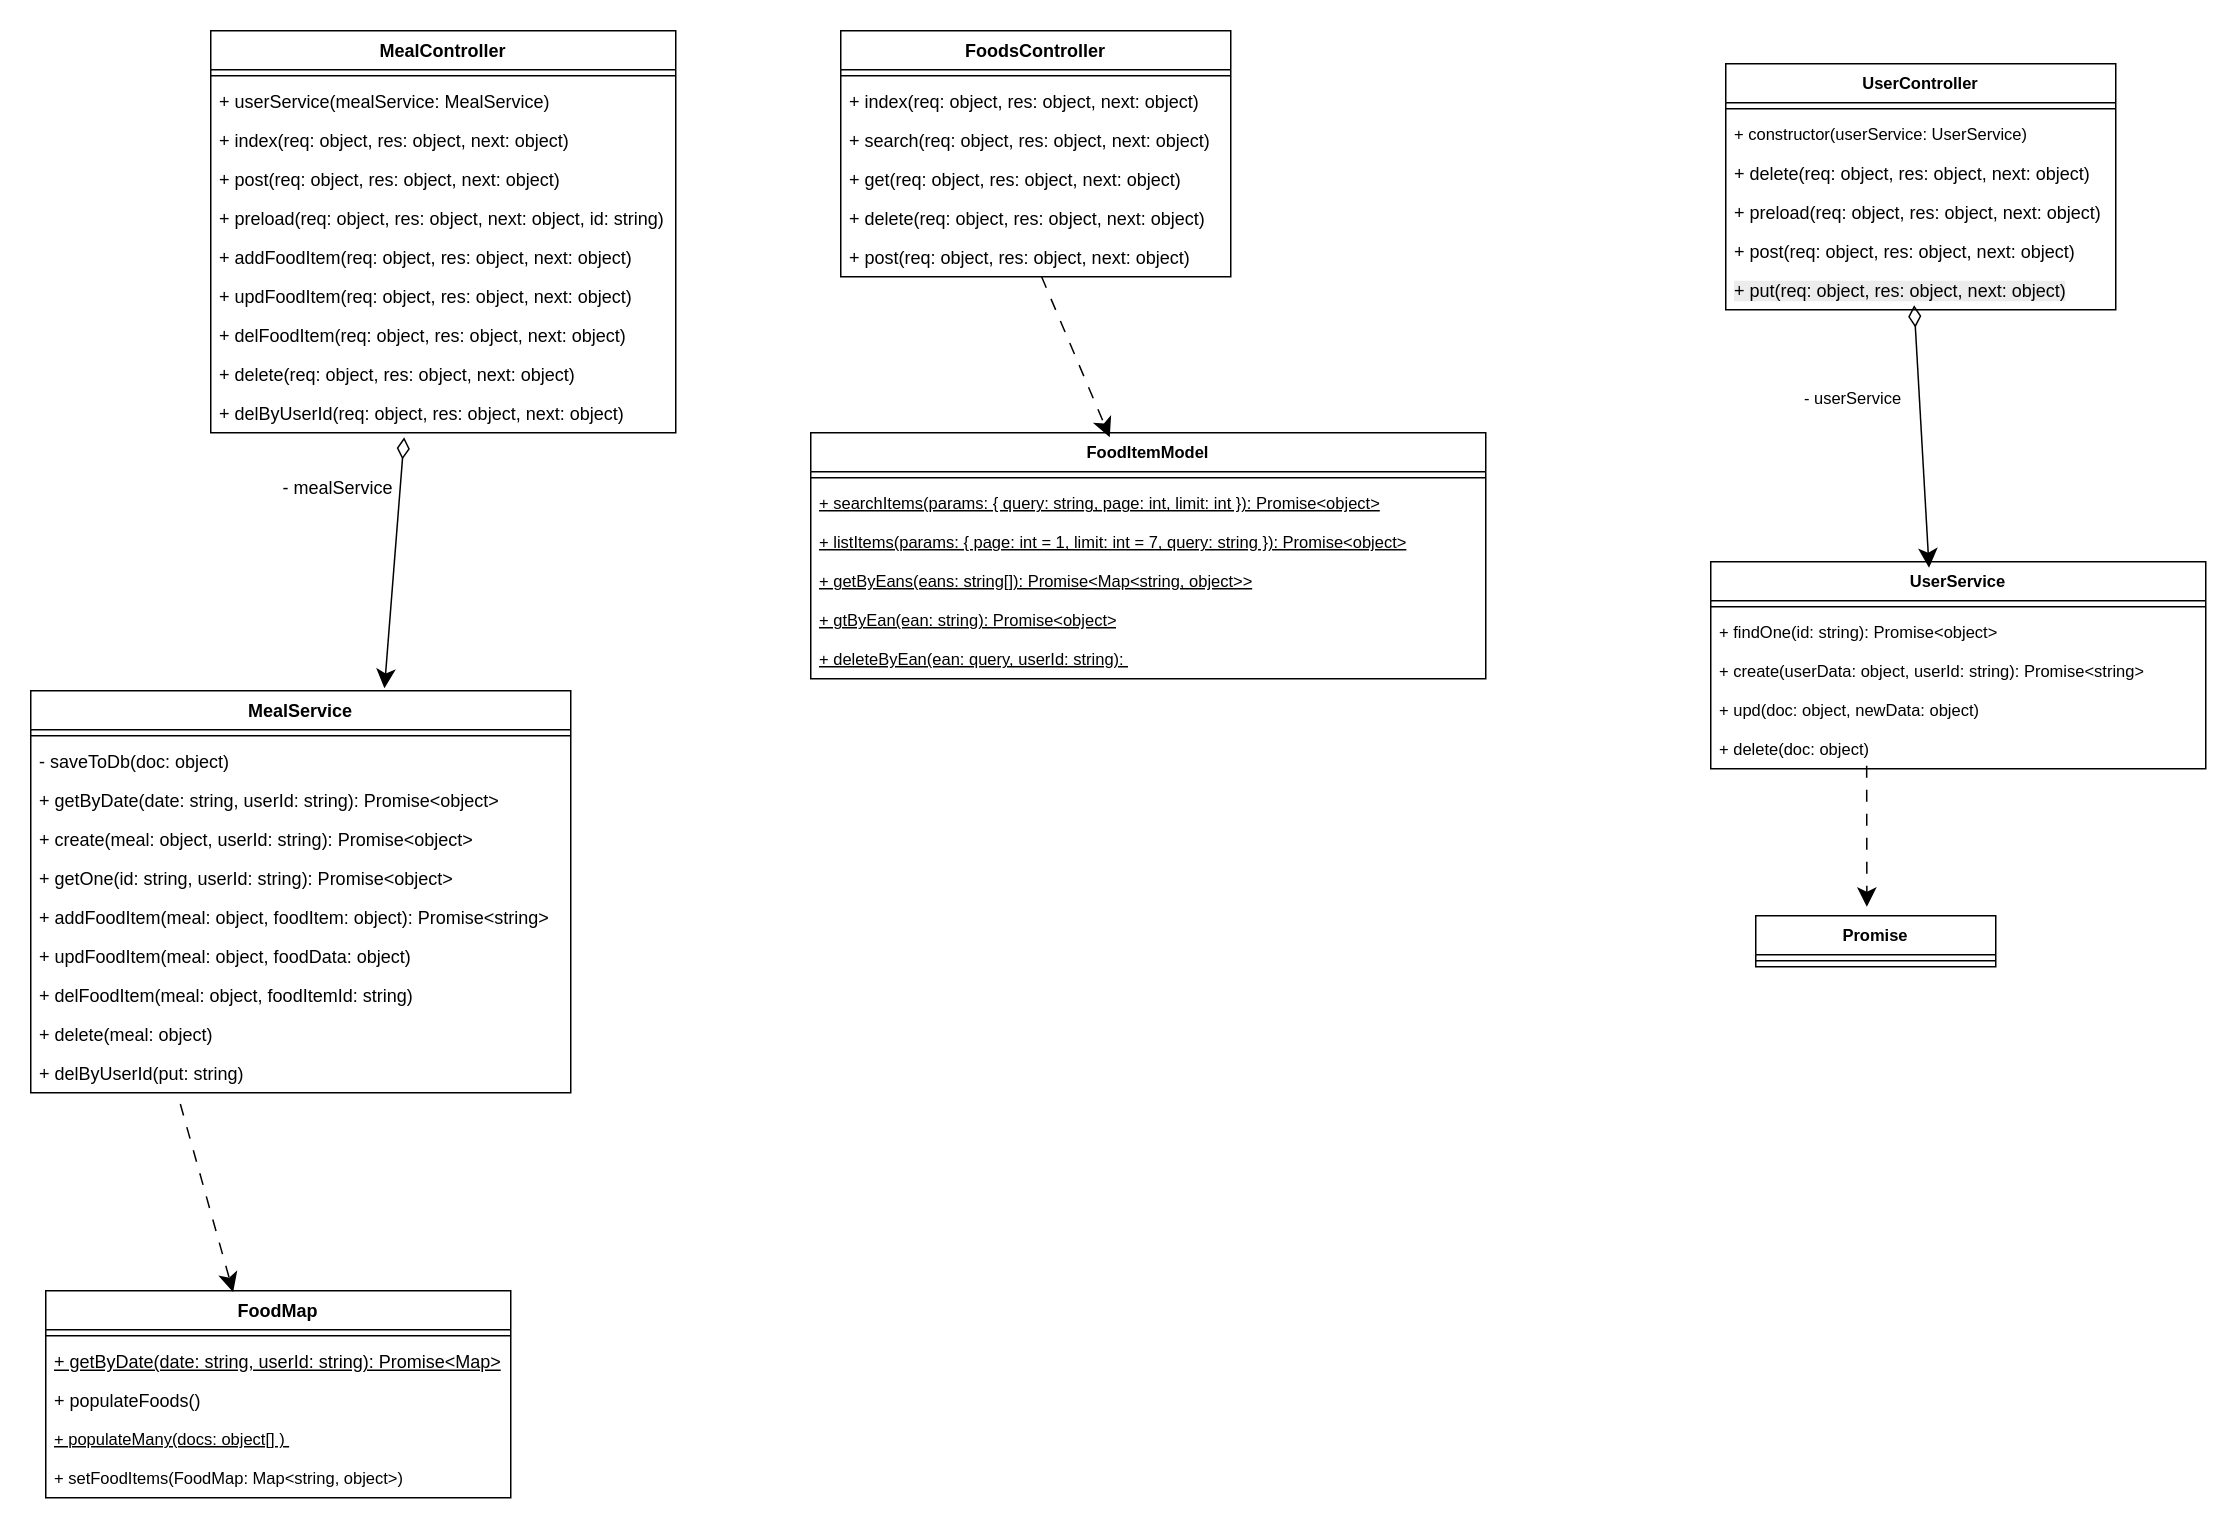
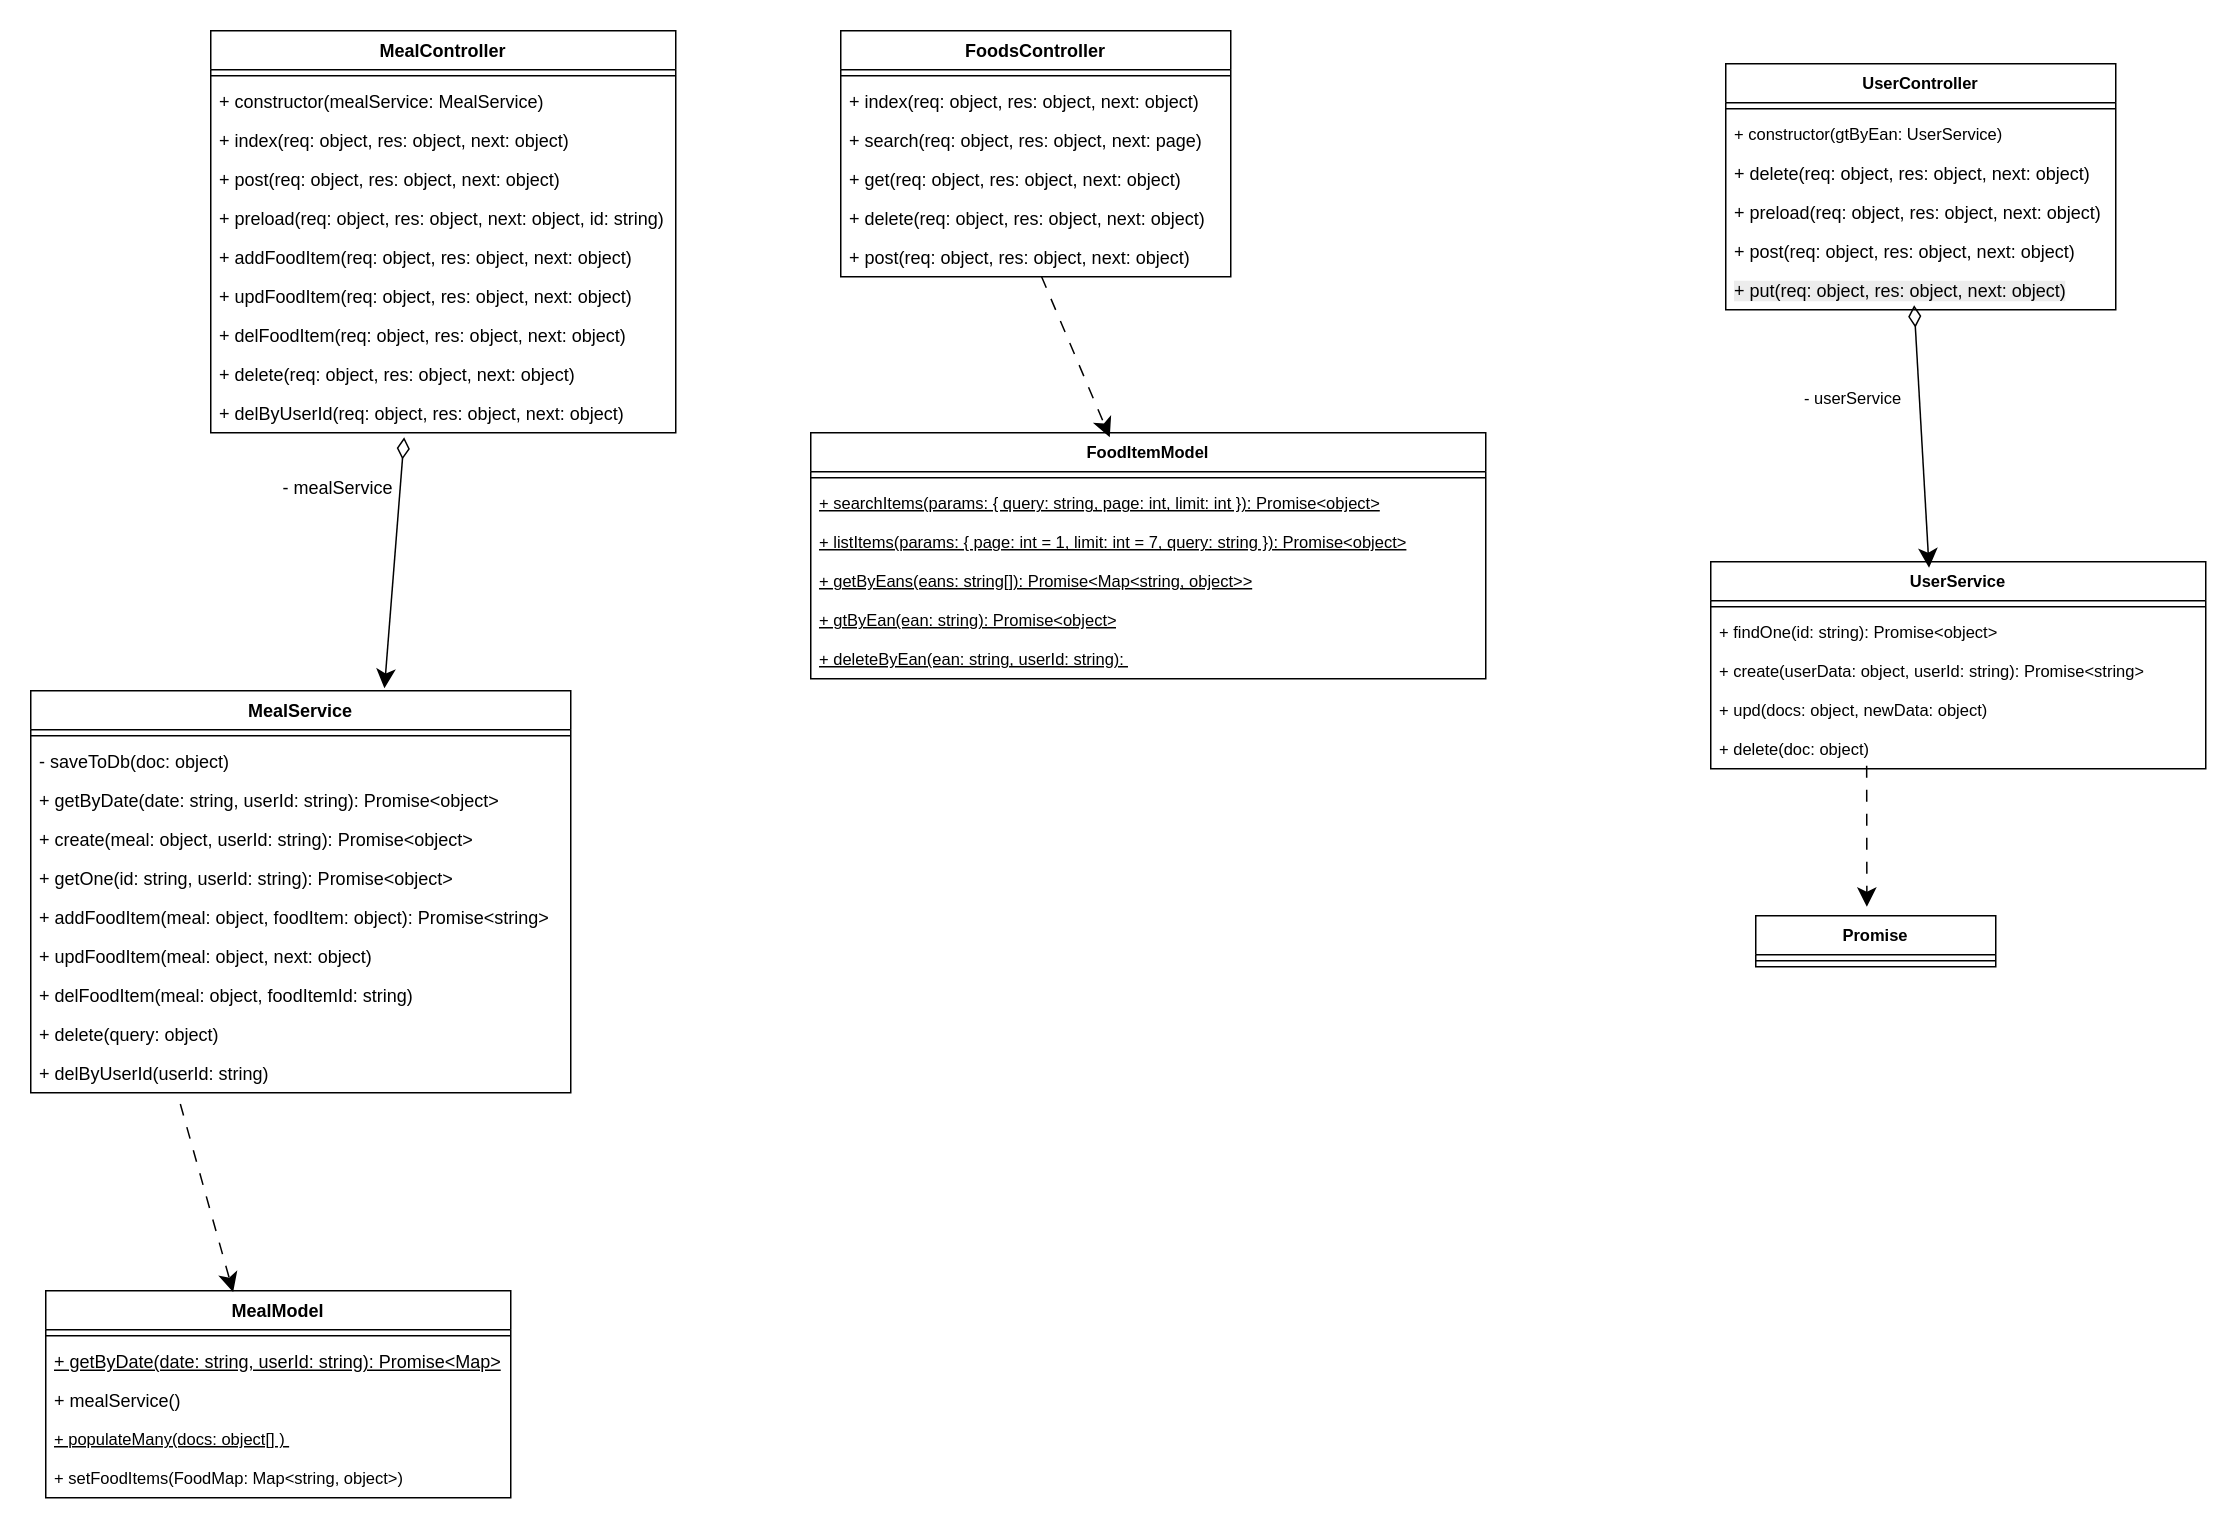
- <mxCell id="11" value="+ userService(mealService: MealService)" style="text;strokeColor=none;fillColor=none;align=left;verticalAlign=top;spacingLeft=4;spacingRight=4;overflow=hidden;rotatable=0;points=[[0,0.5],[1,0.5]];portConstraint=eastwest;whiteSpace=wrap;html=1;" parent="9" vertex="1"><mxGeometry y="34" width="310" height="26" as="geometry" /></mxCell>
+ <mxCell id="11" value="+ constructor(mealService: MealService)" style="text;strokeColor=none;fillColor=none;align=left;verticalAlign=top;spacingLeft=4;spacingRight=4;overflow=hidden;rotatable=0;points=[[0,0.5],[1,0.5]];portConstraint=eastwest;whiteSpace=wrap;html=1;" parent="9" vertex="1"><mxGeometry y="34" width="310" height="26" as="geometry" /></mxCell>
- <mxCell id="50" value="+ constructor(userService: UserService)" style="text;strokeColor=none;fillColor=none;align=left;verticalAlign=top;spacingLeft=4;spacingRight=4;overflow=hidden;rotatable=0;points=[[0,0.5],[1,0.5]];portConstraint=eastwest;whiteSpace=wrap;html=1;fontFamily=Helvetica;fontSize=11;fontColor=default;labelBackgroundColor=default;" parent="48" vertex="1"><mxGeometry y="34" width="260" height="26" as="geometry" /></mxCell>
+ <mxCell id="50" value="+ constructor(gtByEan: UserService)" style="text;strokeColor=none;fillColor=none;align=left;verticalAlign=top;spacingLeft=4;spacingRight=4;overflow=hidden;rotatable=0;points=[[0,0.5],[1,0.5]];portConstraint=eastwest;whiteSpace=wrap;html=1;fontFamily=Helvetica;fontSize=11;fontColor=default;labelBackgroundColor=default;" parent="48" vertex="1"><mxGeometry y="34" width="260" height="26" as="geometry" /></mxCell>
- <mxCell id="5" value="+ search(req: object, res: object, next: object)" style="text;strokeColor=none;fillColor=none;align=left;verticalAlign=top;spacingLeft=4;spacingRight=4;overflow=hidden;rotatable=0;points=[[0,0.5],[1,0.5]];portConstraint=eastwest;whiteSpace=wrap;html=1;" parent="2" vertex="1"><mxGeometry y="60" width="260" height="26" as="geometry" /></mxCell>
+ <mxCell id="5" value="+ search(req: object, res: object, next: page)" style="text;strokeColor=none;fillColor=none;align=left;verticalAlign=top;spacingLeft=4;spacingRight=4;overflow=hidden;rotatable=0;points=[[0,0.5],[1,0.5]];portConstraint=eastwest;whiteSpace=wrap;html=1;" parent="2" vertex="1"><mxGeometry y="60" width="260" height="26" as="geometry" /></mxCell>
- <mxCell id="46" value="&lt;u&gt;+ deleteByEan(ean: query, userId: string):&amp;nbsp;&lt;/u&gt;" style="text;strokeColor=none;fillColor=none;align=left;verticalAlign=top;spacingLeft=4;spacingRight=4;overflow=hidden;rotatable=0;points=[[0,0.5],[1,0.5]];portConstraint=eastwest;whiteSpace=wrap;html=1;fontFamily=Helvetica;fontSize=11;fontColor=default;labelBackgroundColor=default;" vertex="1" parent="40"><mxGeometry y="138" width="450" height="26" as="geometry" /></mxCell>
+ <mxCell id="46" value="&lt;u&gt;+ deleteByEan(ean: string, userId: string):&amp;nbsp;&lt;/u&gt;" style="text;strokeColor=none;fillColor=none;align=left;verticalAlign=top;spacingLeft=4;spacingRight=4;overflow=hidden;rotatable=0;points=[[0,0.5],[1,0.5]];portConstraint=eastwest;whiteSpace=wrap;html=1;fontFamily=Helvetica;fontSize=11;fontColor=default;labelBackgroundColor=default;" vertex="1" parent="40"><mxGeometry y="138" width="450" height="26" as="geometry" /></mxCell>
- <mxCell id="59" value="+ upd(doc: object, newData: object)" style="text;strokeColor=none;fillColor=none;align=left;verticalAlign=top;spacingLeft=4;spacingRight=4;overflow=hidden;rotatable=0;points=[[0,0.5],[1,0.5]];portConstraint=eastwest;whiteSpace=wrap;html=1;fontFamily=Helvetica;fontSize=11;fontColor=default;labelBackgroundColor=default;" parent="55" vertex="1"><mxGeometry y="86" width="330" height="26" as="geometry" /></mxCell>
+ <mxCell id="59" value="+ upd(docs: object, newData: object)" style="text;strokeColor=none;fillColor=none;align=left;verticalAlign=top;spacingLeft=4;spacingRight=4;overflow=hidden;rotatable=0;points=[[0,0.5],[1,0.5]];portConstraint=eastwest;whiteSpace=wrap;html=1;fontFamily=Helvetica;fontSize=11;fontColor=default;labelBackgroundColor=default;" parent="55" vertex="1"><mxGeometry y="86" width="330" height="26" as="geometry" /></mxCell>
- <mxCell id="27" value="+ updFoodItem(meal: object, foodData: object)" style="text;strokeColor=none;fillColor=none;align=left;verticalAlign=top;spacingLeft=4;spacingRight=4;overflow=hidden;rotatable=0;points=[[0,0.5],[1,0.5]];portConstraint=eastwest;whiteSpace=wrap;html=1;" parent="20" vertex="1"><mxGeometry y="164" width="360" height="26" as="geometry" /></mxCell>
+ <mxCell id="27" value="+ updFoodItem(meal: object, next: object)" style="text;strokeColor=none;fillColor=none;align=left;verticalAlign=top;spacingLeft=4;spacingRight=4;overflow=hidden;rotatable=0;points=[[0,0.5],[1,0.5]];portConstraint=eastwest;whiteSpace=wrap;html=1;" parent="20" vertex="1"><mxGeometry y="164" width="360" height="26" as="geometry" /></mxCell>
- <mxCell id="29" value="+ delete(meal: object)" style="text;strokeColor=none;fillColor=none;align=left;verticalAlign=top;spacingLeft=4;spacingRight=4;overflow=hidden;rotatable=0;points=[[0,0.5],[1,0.5]];portConstraint=eastwest;whiteSpace=wrap;html=1;" parent="20" vertex="1"><mxGeometry y="216" width="360" height="26" as="geometry" /></mxCell>
+ <mxCell id="29" value="+ delete(query: object)" style="text;strokeColor=none;fillColor=none;align=left;verticalAlign=top;spacingLeft=4;spacingRight=4;overflow=hidden;rotatable=0;points=[[0,0.5],[1,0.5]];portConstraint=eastwest;whiteSpace=wrap;html=1;" parent="20" vertex="1"><mxGeometry y="216" width="360" height="26" as="geometry" /></mxCell>
- <mxCell id="30" value="+ delByUserId(put: string)" style="text;strokeColor=none;fillColor=none;align=left;verticalAlign=top;spacingLeft=4;spacingRight=4;overflow=hidden;rotatable=0;points=[[0,0.5],[1,0.5]];portConstraint=eastwest;whiteSpace=wrap;html=1;" parent="20" vertex="1"><mxGeometry y="242" width="360" height="26" as="geometry" /></mxCell>
+ <mxCell id="30" value="+ delByUserId(userId: string)" style="text;strokeColor=none;fillColor=none;align=left;verticalAlign=top;spacingLeft=4;spacingRight=4;overflow=hidden;rotatable=0;points=[[0,0.5],[1,0.5]];portConstraint=eastwest;whiteSpace=wrap;html=1;" parent="20" vertex="1"><mxGeometry y="242" width="360" height="26" as="geometry" /></mxCell>
- <mxCell id="33" value="FoodMap" style="swimlane;fontStyle=1;align=center;verticalAlign=top;childLayout=stackLayout;horizontal=1;startSize=26;horizontalStack=0;resizeParent=1;resizeParentMax=0;resizeLast=0;collapsible=1;marginBottom=0;whiteSpace=wrap;html=1;" parent="1" vertex="1"><mxGeometry x="30" y="860" width="310" height="138" as="geometry" /></mxCell>
+ <mxCell id="33" value="MealModel" style="swimlane;fontStyle=1;align=center;verticalAlign=top;childLayout=stackLayout;horizontal=1;startSize=26;horizontalStack=0;resizeParent=1;resizeParentMax=0;resizeLast=0;collapsible=1;marginBottom=0;whiteSpace=wrap;html=1;" parent="1" vertex="1"><mxGeometry x="30" y="860" width="310" height="138" as="geometry" /></mxCell>
- <mxCell id="36" value="+ populateFoods()" style="text;strokeColor=none;fillColor=none;align=left;verticalAlign=top;spacingLeft=4;spacingRight=4;overflow=hidden;rotatable=0;points=[[0,0.5],[1,0.5]];portConstraint=eastwest;whiteSpace=wrap;html=1;" parent="33" vertex="1"><mxGeometry y="60" width="310" height="26" as="geometry" /></mxCell>
+ <mxCell id="36" value="+ mealService()" style="text;strokeColor=none;fillColor=none;align=left;verticalAlign=top;spacingLeft=4;spacingRight=4;overflow=hidden;rotatable=0;points=[[0,0.5],[1,0.5]];portConstraint=eastwest;whiteSpace=wrap;html=1;" parent="33" vertex="1"><mxGeometry y="60" width="310" height="26" as="geometry" /></mxCell>
